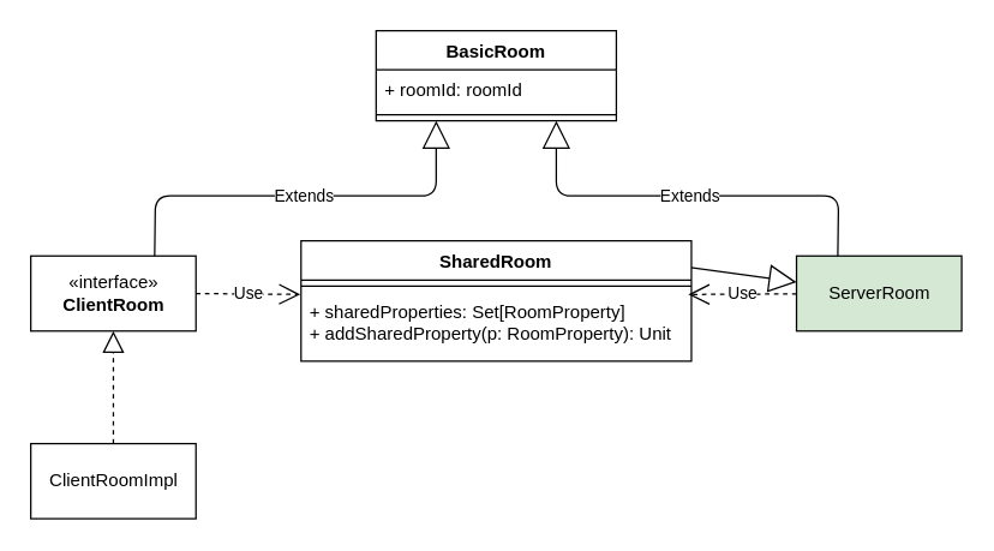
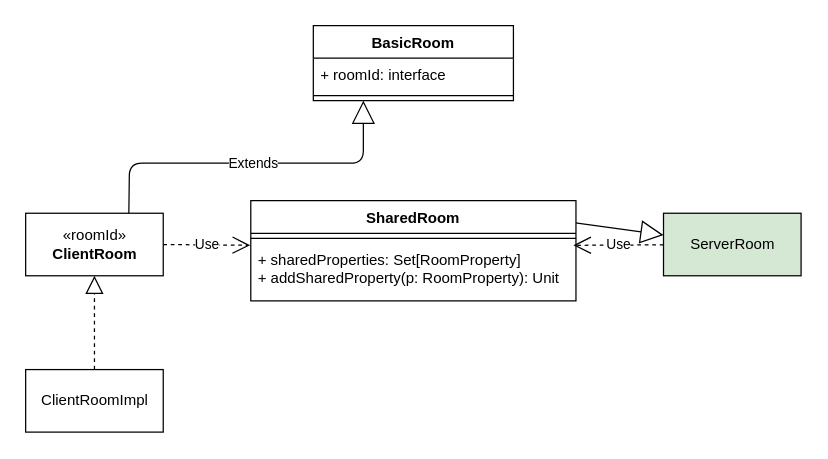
- <mxCell id="12" value="+ roomId: roomId" style="text;strokeColor=none;fillColor=none;align=left;verticalAlign=top;spacingLeft=4;spacingRight=4;overflow=hidden;rotatable=0;points=[[0,0.5],[1,0.5]];portConstraint=eastwest;" parent="11" vertex="1"><mxGeometry y="26" width="160" height="26" as="geometry" /></mxCell>
+ <mxCell id="12" value="+ roomId: interface" style="text;strokeColor=none;fillColor=none;align=left;verticalAlign=top;spacingLeft=4;spacingRight=4;overflow=hidden;rotatable=0;points=[[0,0.5],[1,0.5]];portConstraint=eastwest;" parent="11" vertex="1"><mxGeometry y="26" width="160" height="26" as="geometry" /></mxCell>
- <mxCell id="4" value="Extends" style="endArrow=block;endSize=16;endFill=0;html=1;exitX=0.25;exitY=0;exitDx=0;exitDy=0;entryX=0.75;entryY=1;entryDx=0;entryDy=0;" parent="1" source="3" target="11" edge="1"><mxGeometry width="160" relative="1" as="geometry"><mxPoint x="370" y="80" as="sourcePoint" /><mxPoint x="340" y="85" as="targetPoint" /><Array as="points"><mxPoint x="558" y="130" /><mxPoint x="438" y="130" /><mxPoint x="370" y="130" /></Array></mxGeometry></mxCell>
- <mxCell id="2" value="«interface»&lt;br&gt;&lt;b&gt;ClientRoom&lt;/b&gt;" style="html=1;" parent="1" vertex="1"><mxGeometry x="20" y="170" width="110" height="50" as="geometry" /></mxCell>
+ <mxCell id="2" value="«roomId»&lt;br&gt;&lt;b&gt;ClientRoom&lt;/b&gt;" style="html=1;" parent="1" vertex="1"><mxGeometry x="20" y="170" width="110" height="50" as="geometry" /></mxCell>
